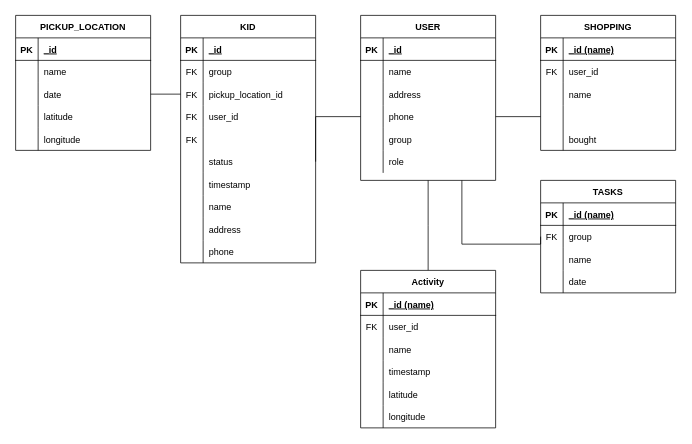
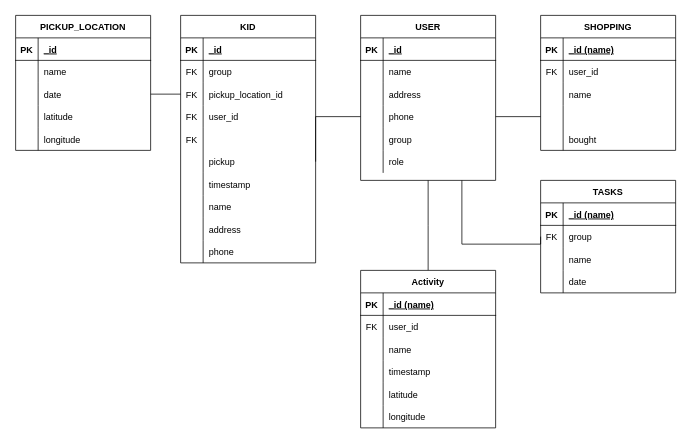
- <mxCell id="38" value="status" style="shape=partialRectangle;connectable=0;fillColor=none;top=0;left=0;bottom=0;right=0;align=left;spacingLeft=6;overflow=hidden;" vertex="1" parent="36"><mxGeometry x="30" width="150" height="30" as="geometry" /></mxCell>
+ <mxCell id="38" value="pickup" style="shape=partialRectangle;connectable=0;fillColor=none;top=0;left=0;bottom=0;right=0;align=left;spacingLeft=6;overflow=hidden;" vertex="1" parent="36"><mxGeometry x="30" width="150" height="30" as="geometry" /></mxCell>
